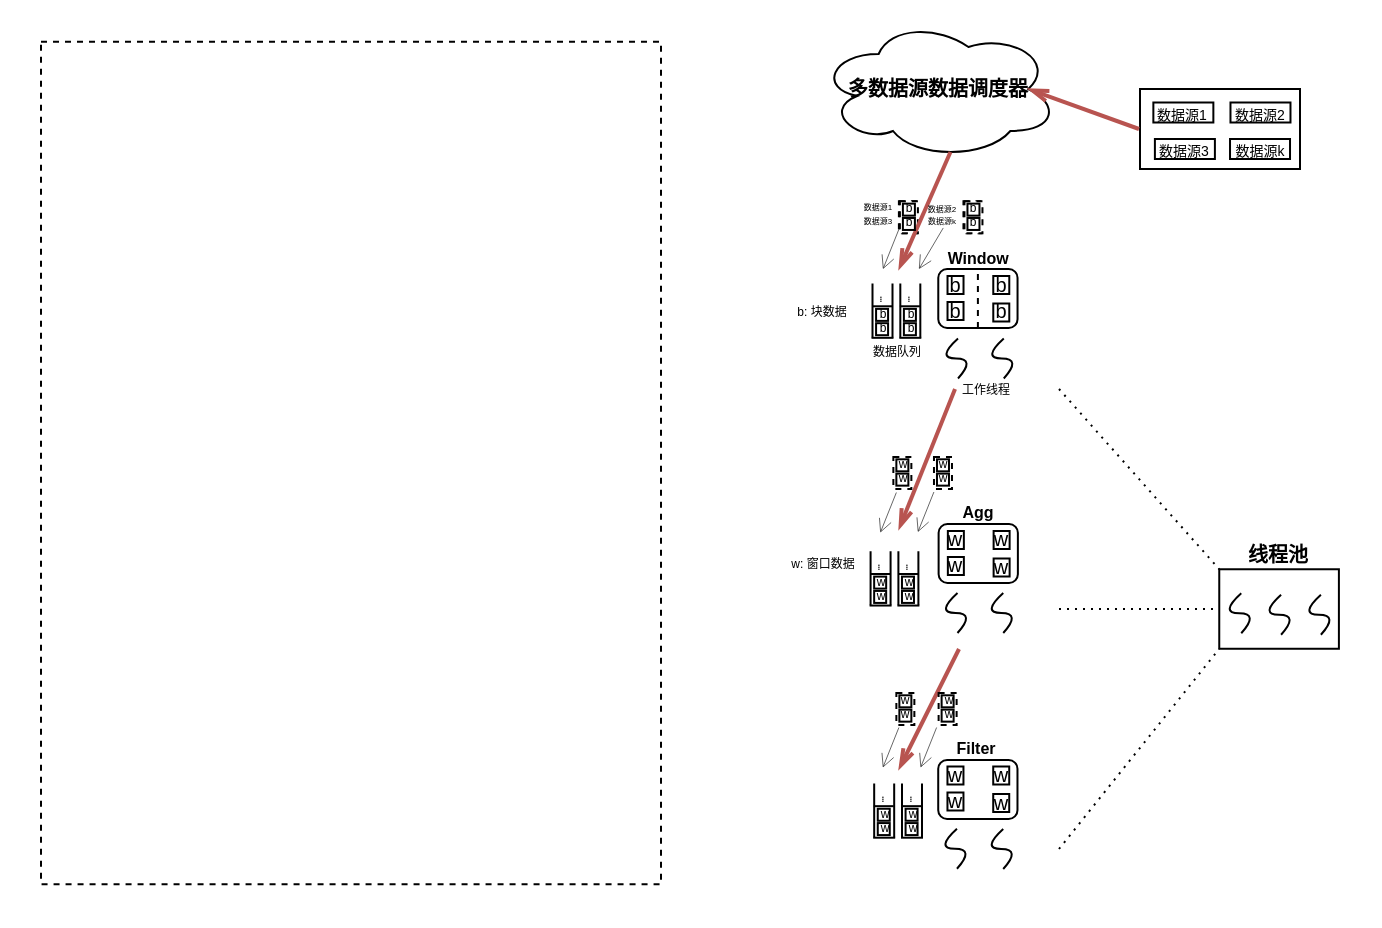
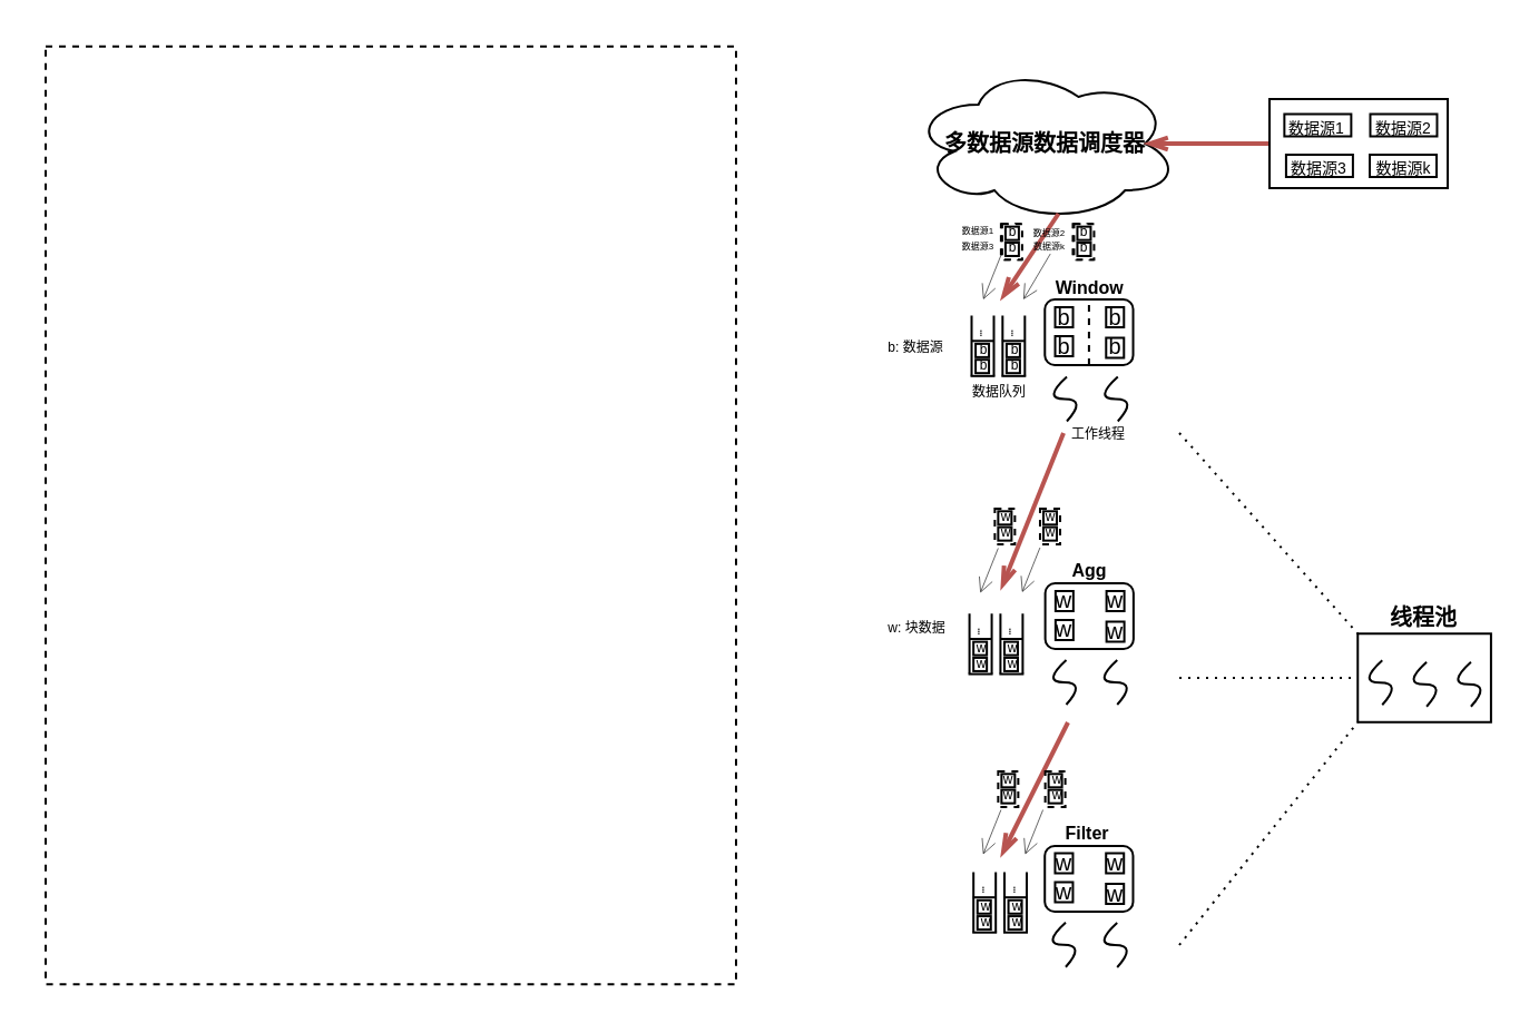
- <mxCell id="9" value="&lt;font size=&quot;1&quot;&gt;&lt;b&gt;多数据源数据调度器&lt;/b&gt;&lt;/font&gt;" style="ellipse;shape=cloud;whiteSpace=wrap;html=1;fontSize=5;strokeWidth=1;" parent="1" vertex="1"><mxGeometry x="408.88" y="9" width="119.76" height="70" as="geometry" /></mxCell>
+ <mxCell id="9" value="&lt;font size=&quot;1&quot;&gt;&lt;b&gt;多数据源数据调度器&lt;/b&gt;&lt;/font&gt;" style="ellipse;shape=cloud;whiteSpace=wrap;html=1;fontSize=5;strokeWidth=1;" parent="1" vertex="1"><mxGeometry x="408.88" y="29" width="119.76" height="70" as="geometry" /></mxCell>
- <mxCell id="61" value="&lt;font style=&quot;font-size: 6px&quot;&gt;b: 块数据&lt;/font&gt;" style="text;html=1;strokeColor=none;fillColor=none;align=center;verticalAlign=middle;whiteSpace=wrap;rounded=0;sketch=0;fontSize=8;" parent="1" vertex="1"><mxGeometry x="389.24" y="146.5" width="43.88" height="17.75" as="geometry" /></mxCell>
+ <mxCell id="61" value="&lt;font style=&quot;font-size: 6px&quot;&gt;b: 数据源&lt;/font&gt;" style="text;html=1;strokeColor=none;fillColor=none;align=center;verticalAlign=middle;whiteSpace=wrap;rounded=0;sketch=0;fontSize=8;" parent="1" vertex="1"><mxGeometry x="389.24" y="146.5" width="43.88" height="17.75" as="geometry" /></mxCell>
- <mxCell id="62" value="&lt;font style=&quot;font-size: 6px&quot;&gt;w: 窗口数据&lt;/font&gt;" style="text;html=1;strokeColor=none;fillColor=none;align=center;verticalAlign=middle;whiteSpace=wrap;rounded=0;sketch=0;fontSize=8;" parent="1" vertex="1"><mxGeometry x="390.74" y="271.8" width="40.88" height="17.75" as="geometry" /></mxCell>
+ <mxCell id="62" value="&lt;font style=&quot;font-size: 6px&quot;&gt;w: 块数据&lt;/font&gt;" style="text;html=1;strokeColor=none;fillColor=none;align=center;verticalAlign=middle;whiteSpace=wrap;rounded=0;sketch=0;fontSize=8;" parent="1" vertex="1"><mxGeometry x="390.74" y="271.8" width="40.88" height="17.75" as="geometry" /></mxCell>
